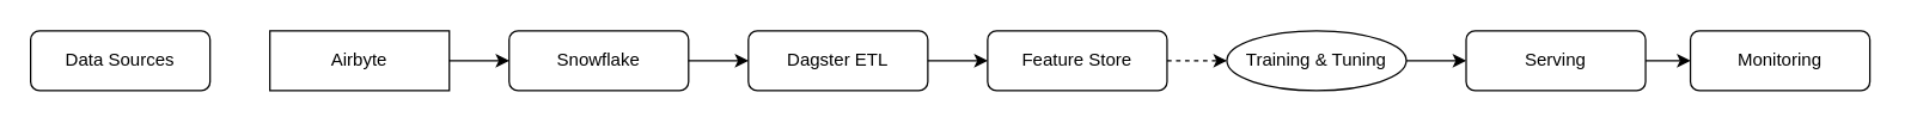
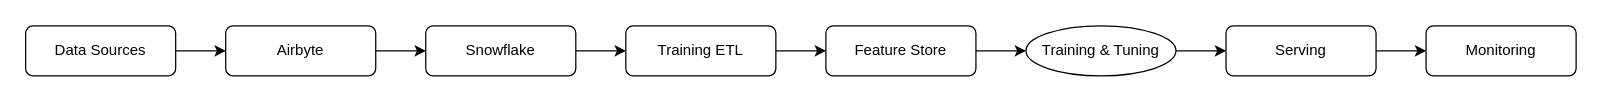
+ <mxCell id="10" style="edgeStyle=orthogonalEdgeStyle;rounded=0;orthogonalLoop=1;jettySize=auto;html=1;" edge="1" parent="1" source="2" target="3"><mxGeometry relative="1" as="geometry" /></mxCell>
- <mxCell id="3" value="Airbyte" style="whiteSpace=wrap;html=1;rounded=0;" vertex="1" parent="1"><mxGeometry x="180" y="20" width="120" height="40" as="geometry" /></mxCell>
+ <mxCell id="3" value="Airbyte" style="rounded=1;whiteSpace=wrap;html=1;" vertex="1" parent="1"><mxGeometry x="180" y="20" width="120" height="40" as="geometry" /></mxCell>
- <mxCell id="5" value="Dagster ETL" style="rounded=1;whiteSpace=wrap;html=1;" vertex="1" parent="1"><mxGeometry x="500" y="20" width="120" height="40" as="geometry" /></mxCell>
+ <mxCell id="5" value="Training ETL" style="rounded=1;whiteSpace=wrap;html=1;" vertex="1" parent="1"><mxGeometry x="500" y="20" width="120" height="40" as="geometry" /></mxCell>
- <mxCell id="14" style="edgeStyle=orthogonalEdgeStyle;rounded=0;orthogonalLoop=1;jettySize=auto;html=1;dashed=1;" edge="1" parent="1" source="6" target="7"><mxGeometry relative="1" as="geometry" /></mxCell>
+ <mxCell id="14" style="edgeStyle=orthogonalEdgeStyle;rounded=0;orthogonalLoop=1;jettySize=auto;html=1;" edge="1" parent="1" source="6" target="7"><mxGeometry relative="1" as="geometry" /></mxCell>
- <mxCell id="9" value="Monitoring" style="rounded=1;whiteSpace=wrap;html=1;" vertex="1" parent="1"><mxGeometry x="1130" y="20" width="120" height="40" as="geometry" /></mxCell>
+ <mxCell id="9" value="Monitoring" style="rounded=1;whiteSpace=wrap;html=1;" vertex="1" parent="1"><mxGeometry x="1140" y="20" width="120" height="40" as="geometry" /></mxCell>
